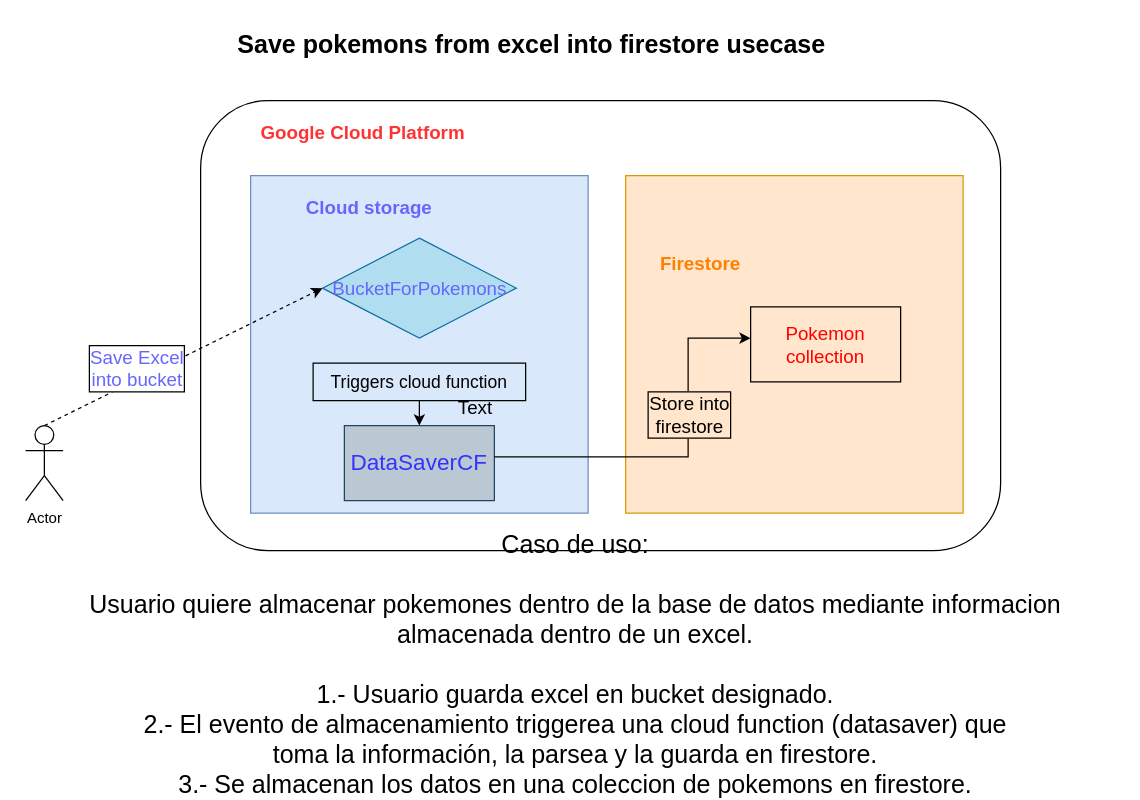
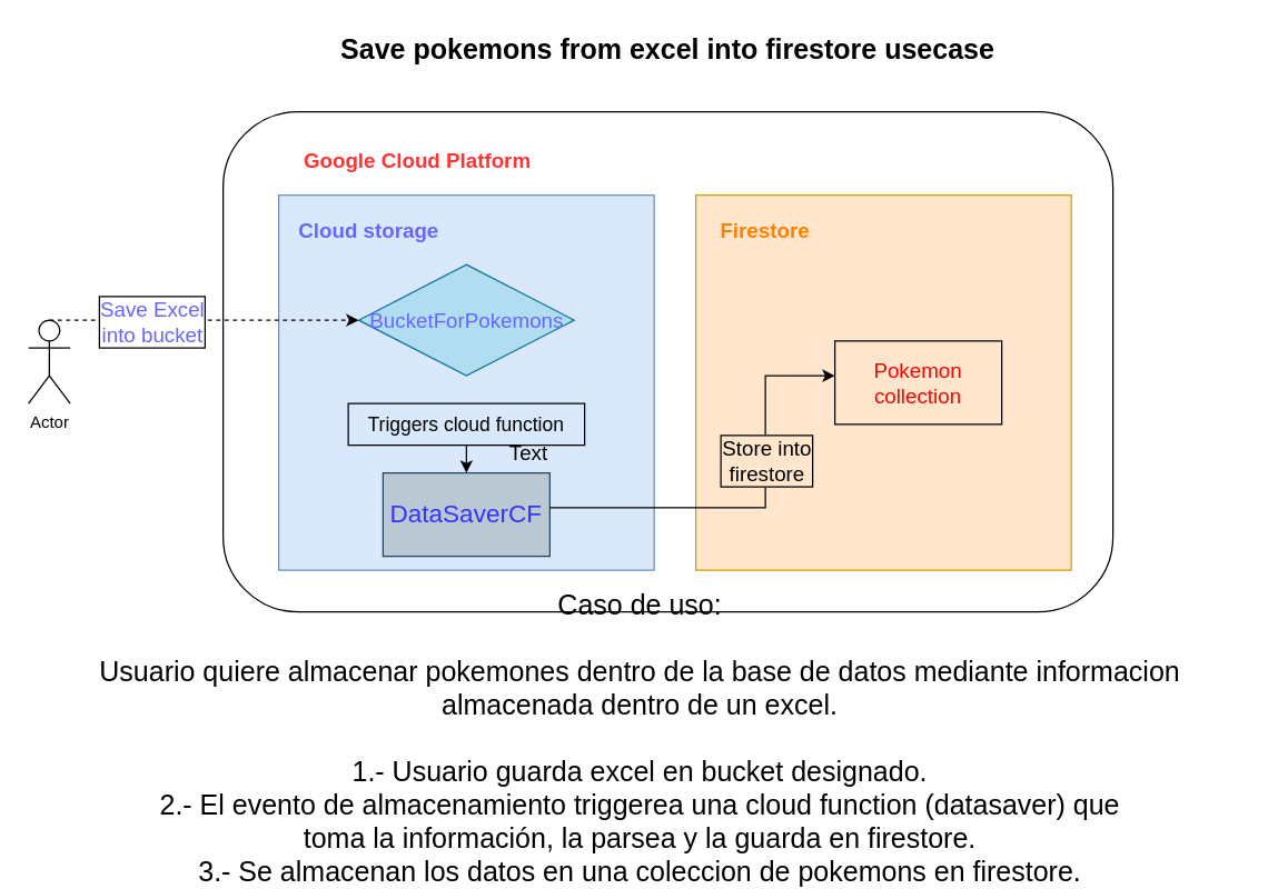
- <mxCell id="19" value="&lt;b&gt;&lt;font style=&quot;font-size: 16px;&quot;&gt;&lt;font style=&quot;font-size: 17px;&quot;&gt;&lt;font style=&quot;font-size: 18px;&quot;&gt;&lt;font style=&quot;font-size: 19px;&quot;&gt;&lt;font style=&quot;font-size: 20px;&quot;&gt;Save pokemons from excel into firestore usecase&lt;/font&gt;&lt;/font&gt;&lt;/font&gt;&lt;/font&gt;&lt;/font&gt;&lt;/b&gt;" style="text;html=1;strokeColor=none;fillColor=none;align=center;verticalAlign=middle;whiteSpace=wrap;rounded=0;fontSize=15;fontColor=#000000;" vertex="1" parent="1"><mxGeometry x="170" y="20" width="510" height="30" as="geometry" /></mxCell>
+ <mxCell id="19" value="&lt;b&gt;&lt;font style=&quot;font-size: 16px;&quot;&gt;&lt;font style=&quot;font-size: 17px;&quot;&gt;&lt;font style=&quot;font-size: 18px;&quot;&gt;&lt;font style=&quot;font-size: 19px;&quot;&gt;&lt;font style=&quot;font-size: 20px;&quot;&gt;Save pokemons from excel into firestore usecase&lt;/font&gt;&lt;/font&gt;&lt;/font&gt;&lt;/font&gt;&lt;/font&gt;&lt;/b&gt;" style="text;html=1;strokeColor=none;fillColor=none;align=center;verticalAlign=middle;whiteSpace=wrap;rounded=0;fontSize=15;fontColor=#000000;" vertex="1" parent="1"><mxGeometry x="225" y="20" width="510" height="30" as="geometry" /></mxCell>
- <mxCell id="4" value="&lt;font style=&quot;font-size: 13px;&quot;&gt;&lt;font style=&quot;font-size: 14px;&quot;&gt;&lt;font style=&quot;font-size: 15px;&quot;&gt;Google Cloud Platform&lt;/font&gt;&lt;/font&gt;&lt;/font&gt;" style="text;html=1;strokeColor=none;fillColor=none;align=center;verticalAlign=middle;whiteSpace=wrap;rounded=0;fontStyle=1;fontColor=#FF3333;" vertex="1" parent="1"><mxGeometry x="200" y="90" width="180" height="30" as="geometry" /></mxCell>
+ <mxCell id="4" value="&lt;font style=&quot;font-size: 13px;&quot;&gt;&lt;font style=&quot;font-size: 14px;&quot;&gt;&lt;font style=&quot;font-size: 15px;&quot;&gt;Google Cloud Platform&lt;/font&gt;&lt;/font&gt;&lt;/font&gt;" style="text;html=1;strokeColor=none;fillColor=none;align=center;verticalAlign=middle;whiteSpace=wrap;rounded=0;fontStyle=1;fontColor=#FF3333;" vertex="1" parent="1"><mxGeometry x="210" y="100" width="180" height="30" as="geometry" /></mxCell>
- <mxCell id="7" value="&lt;font&gt;&lt;b&gt;Cloud storage&lt;br&gt;&lt;/b&gt;&lt;/font&gt;" style="text;html=1;strokeColor=none;fillColor=none;align=center;verticalAlign=middle;whiteSpace=wrap;rounded=0;fontSize=15;fontColor=#6666FF;" vertex="1" parent="1"><mxGeometry x="240" y="150" width="110" height="30" as="geometry" /></mxCell>
+ <mxCell id="7" value="&lt;font&gt;&lt;b&gt;Cloud storage&lt;br&gt;&lt;/b&gt;&lt;/font&gt;" style="text;html=1;strokeColor=none;fillColor=none;align=center;verticalAlign=middle;whiteSpace=wrap;rounded=0;fontSize=15;fontColor=#6666FF;" vertex="1" parent="1"><mxGeometry x="210" y="150" width="110" height="30" as="geometry" /></mxCell>
- <mxCell id="8" value="&lt;font color=&quot;#FF8000&quot;&gt;&lt;b&gt;Firestore&lt;/b&gt;&lt;/font&gt;" style="text;html=1;strokeColor=none;fillColor=none;align=center;verticalAlign=middle;whiteSpace=wrap;rounded=0;fontSize=15;fontColor=#6666FF;" vertex="1" parent="1"><mxGeometry x="530" y="195" width="60" height="30" as="geometry" /></mxCell>
+ <mxCell id="8" value="&lt;font color=&quot;#FF8000&quot;&gt;&lt;b&gt;Firestore&lt;/b&gt;&lt;/font&gt;" style="text;html=1;strokeColor=none;fillColor=none;align=center;verticalAlign=middle;whiteSpace=wrap;rounded=0;fontSize=15;fontColor=#6666FF;" vertex="1" parent="1"><mxGeometry x="520" y="150" width="60" height="30" as="geometry" /></mxCell>
- <mxCell id="2" value="Actor" style="shape=umlActor;verticalLabelPosition=bottom;verticalAlign=top;html=1;outlineConnect=0;" parent="1" vertex="1"><mxGeometry x="20" y="340" width="30" height="60" as="geometry" /></mxCell>
+ <mxCell id="2" value="Actor" style="shape=umlActor;verticalLabelPosition=bottom;verticalAlign=top;html=1;outlineConnect=0;" parent="1" vertex="1"><mxGeometry x="20" y="230" width="30" height="60" as="geometry" /></mxCell>
